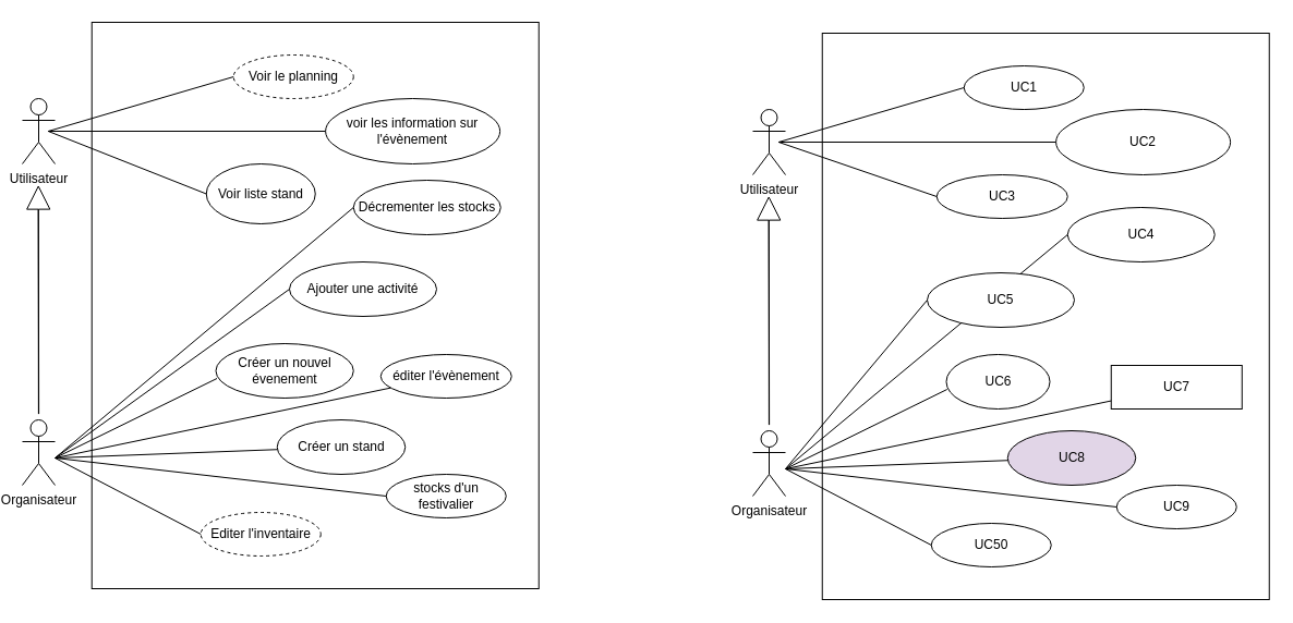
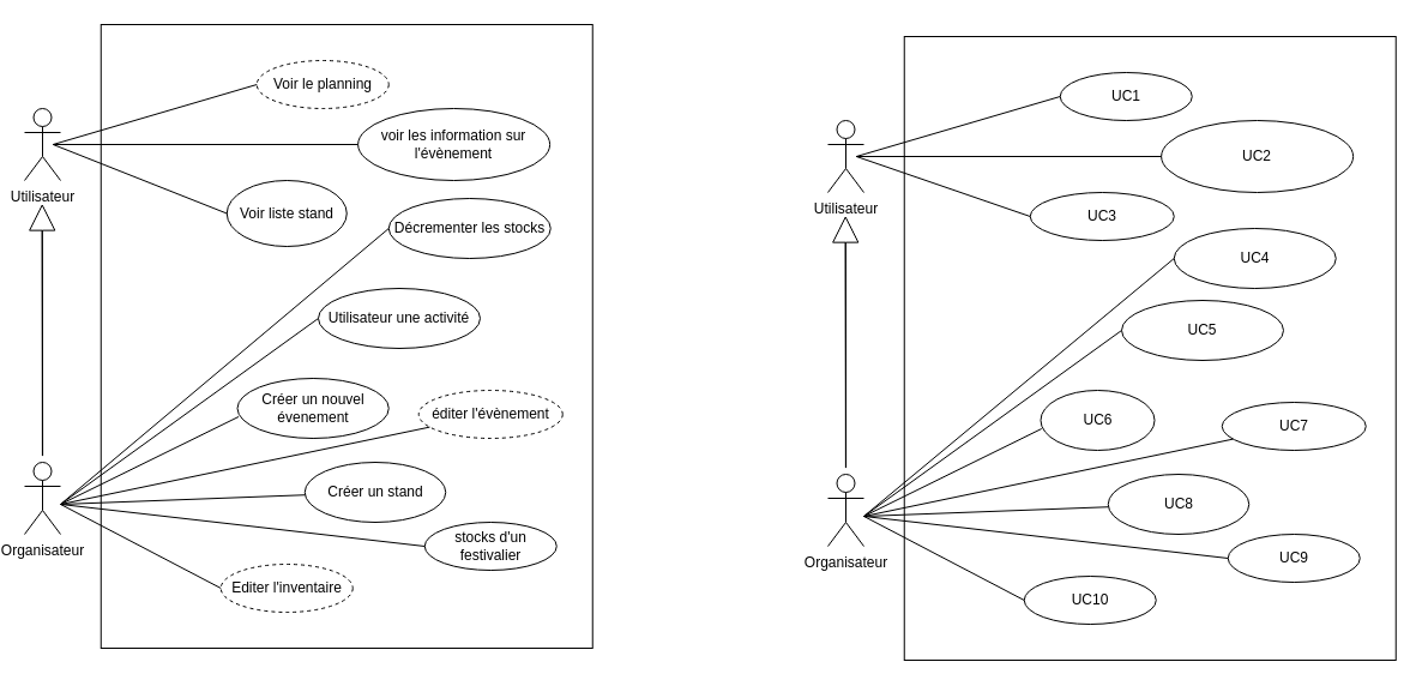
- <mxCell id="24" value="Ajouter une activité" style="ellipse;whiteSpace=wrap;html=1;" vertex="1" parent="1"><mxGeometry x="265" y="240" width="135" height="50" as="geometry" /></mxCell>
+ <mxCell id="24" value="Utilisateur une activité" style="ellipse;whiteSpace=wrap;html=1;" vertex="1" parent="1"><mxGeometry x="265" y="240" width="135" height="50" as="geometry" /></mxCell>
- <mxCell id="49" value="UC5" style="ellipse;whiteSpace=wrap;html=1;" vertex="1" parent="1"><mxGeometry x="850" y="250" width="135" height="50" as="geometry" /></mxCell>
+ <mxCell id="49" value="UC5" style="ellipse;whiteSpace=wrap;html=1;" vertex="1" parent="1"><mxGeometry x="935" y="250" width="135" height="50" as="geometry" /></mxCell>
- <mxCell id="6" value="éditer l'évènement" style="ellipse;whiteSpace=wrap;html=1;" parent="1" vertex="1"><mxGeometry x="348.75" y="325" width="120" height="40" as="geometry" /></mxCell>
+ <mxCell id="6" value="éditer l'évènement" style="ellipse;whiteSpace=wrap;html=1;dashed=1;" parent="1" vertex="1"><mxGeometry x="348.75" y="325" width="120" height="40" as="geometry" /></mxCell>
- <mxCell id="31" value="UC7" style="whiteSpace=wrap;html=1;rounded=0;" vertex="1" parent="1"><mxGeometry x="1018.75" y="335" width="120" height="40" as="geometry" /></mxCell>
+ <mxCell id="31" value="UC7" style="ellipse;whiteSpace=wrap;html=1;" vertex="1" parent="1"><mxGeometry x="1018.75" y="335" width="120" height="40" as="geometry" /></mxCell>
- <mxCell id="30" value="UC8" style="ellipse;whiteSpace=wrap;html=1;fillColor=#e1d5e7;" vertex="1" parent="1"><mxGeometry x="923.75" y="395" width="117.5" height="50" as="geometry" /></mxCell>
+ <mxCell id="30" value="UC8" style="ellipse;whiteSpace=wrap;html=1;" vertex="1" parent="1"><mxGeometry x="923.75" y="395" width="117.5" height="50" as="geometry" /></mxCell>
- <mxCell id="37" value="UC50" style="ellipse;whiteSpace=wrap;html=1;" vertex="1" parent="1"><mxGeometry x="853.75" y="480" width="110" height="40" as="geometry" /></mxCell>
+ <mxCell id="37" value="UC10" style="ellipse;whiteSpace=wrap;html=1;" vertex="1" parent="1"><mxGeometry x="853.75" y="480" width="110" height="40" as="geometry" /></mxCell>
